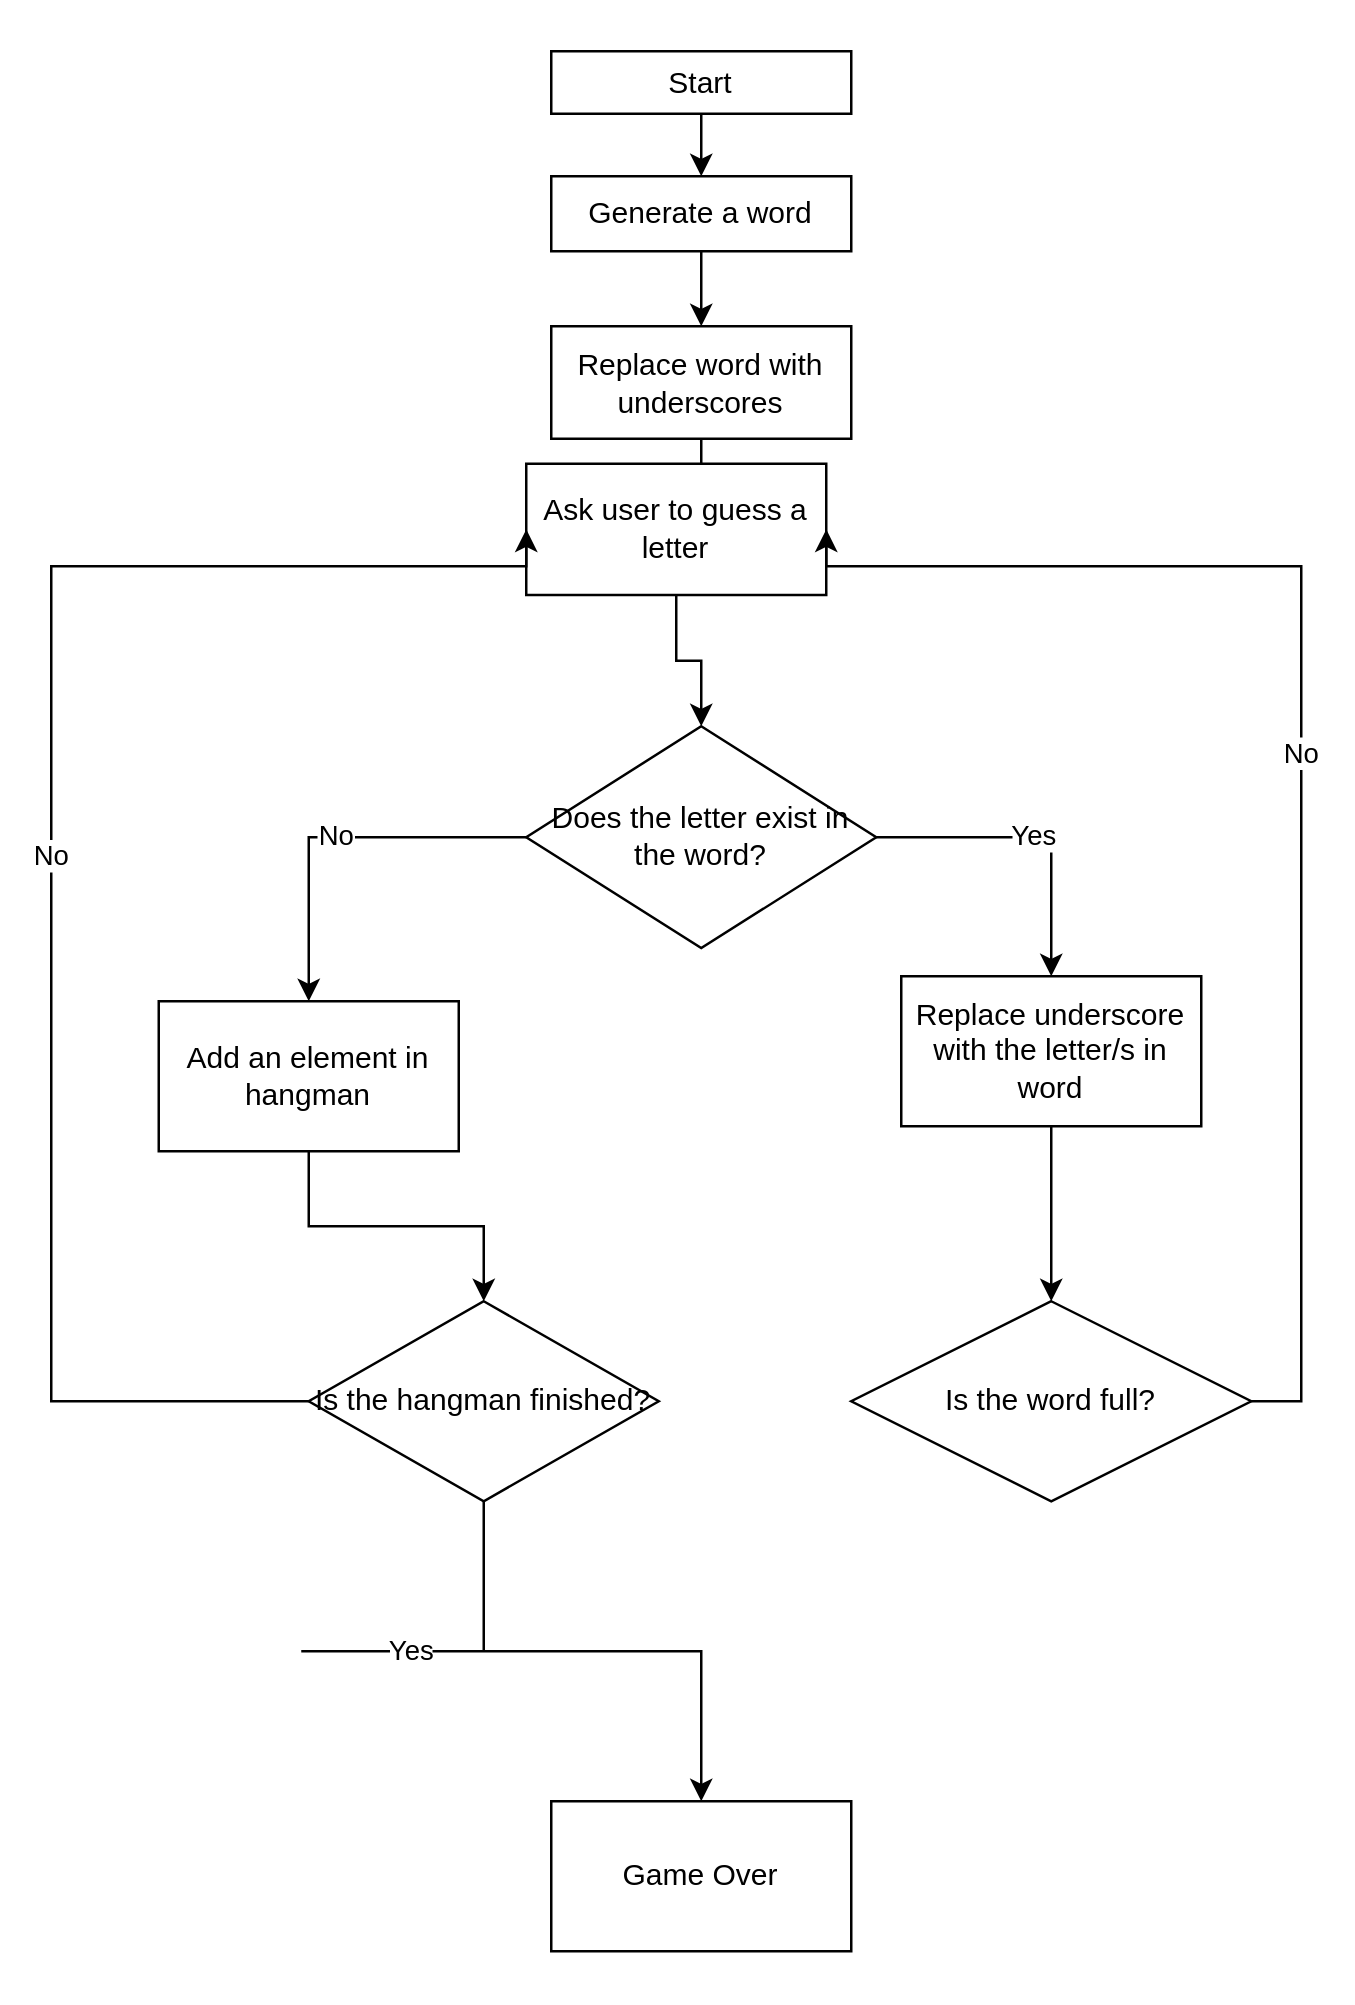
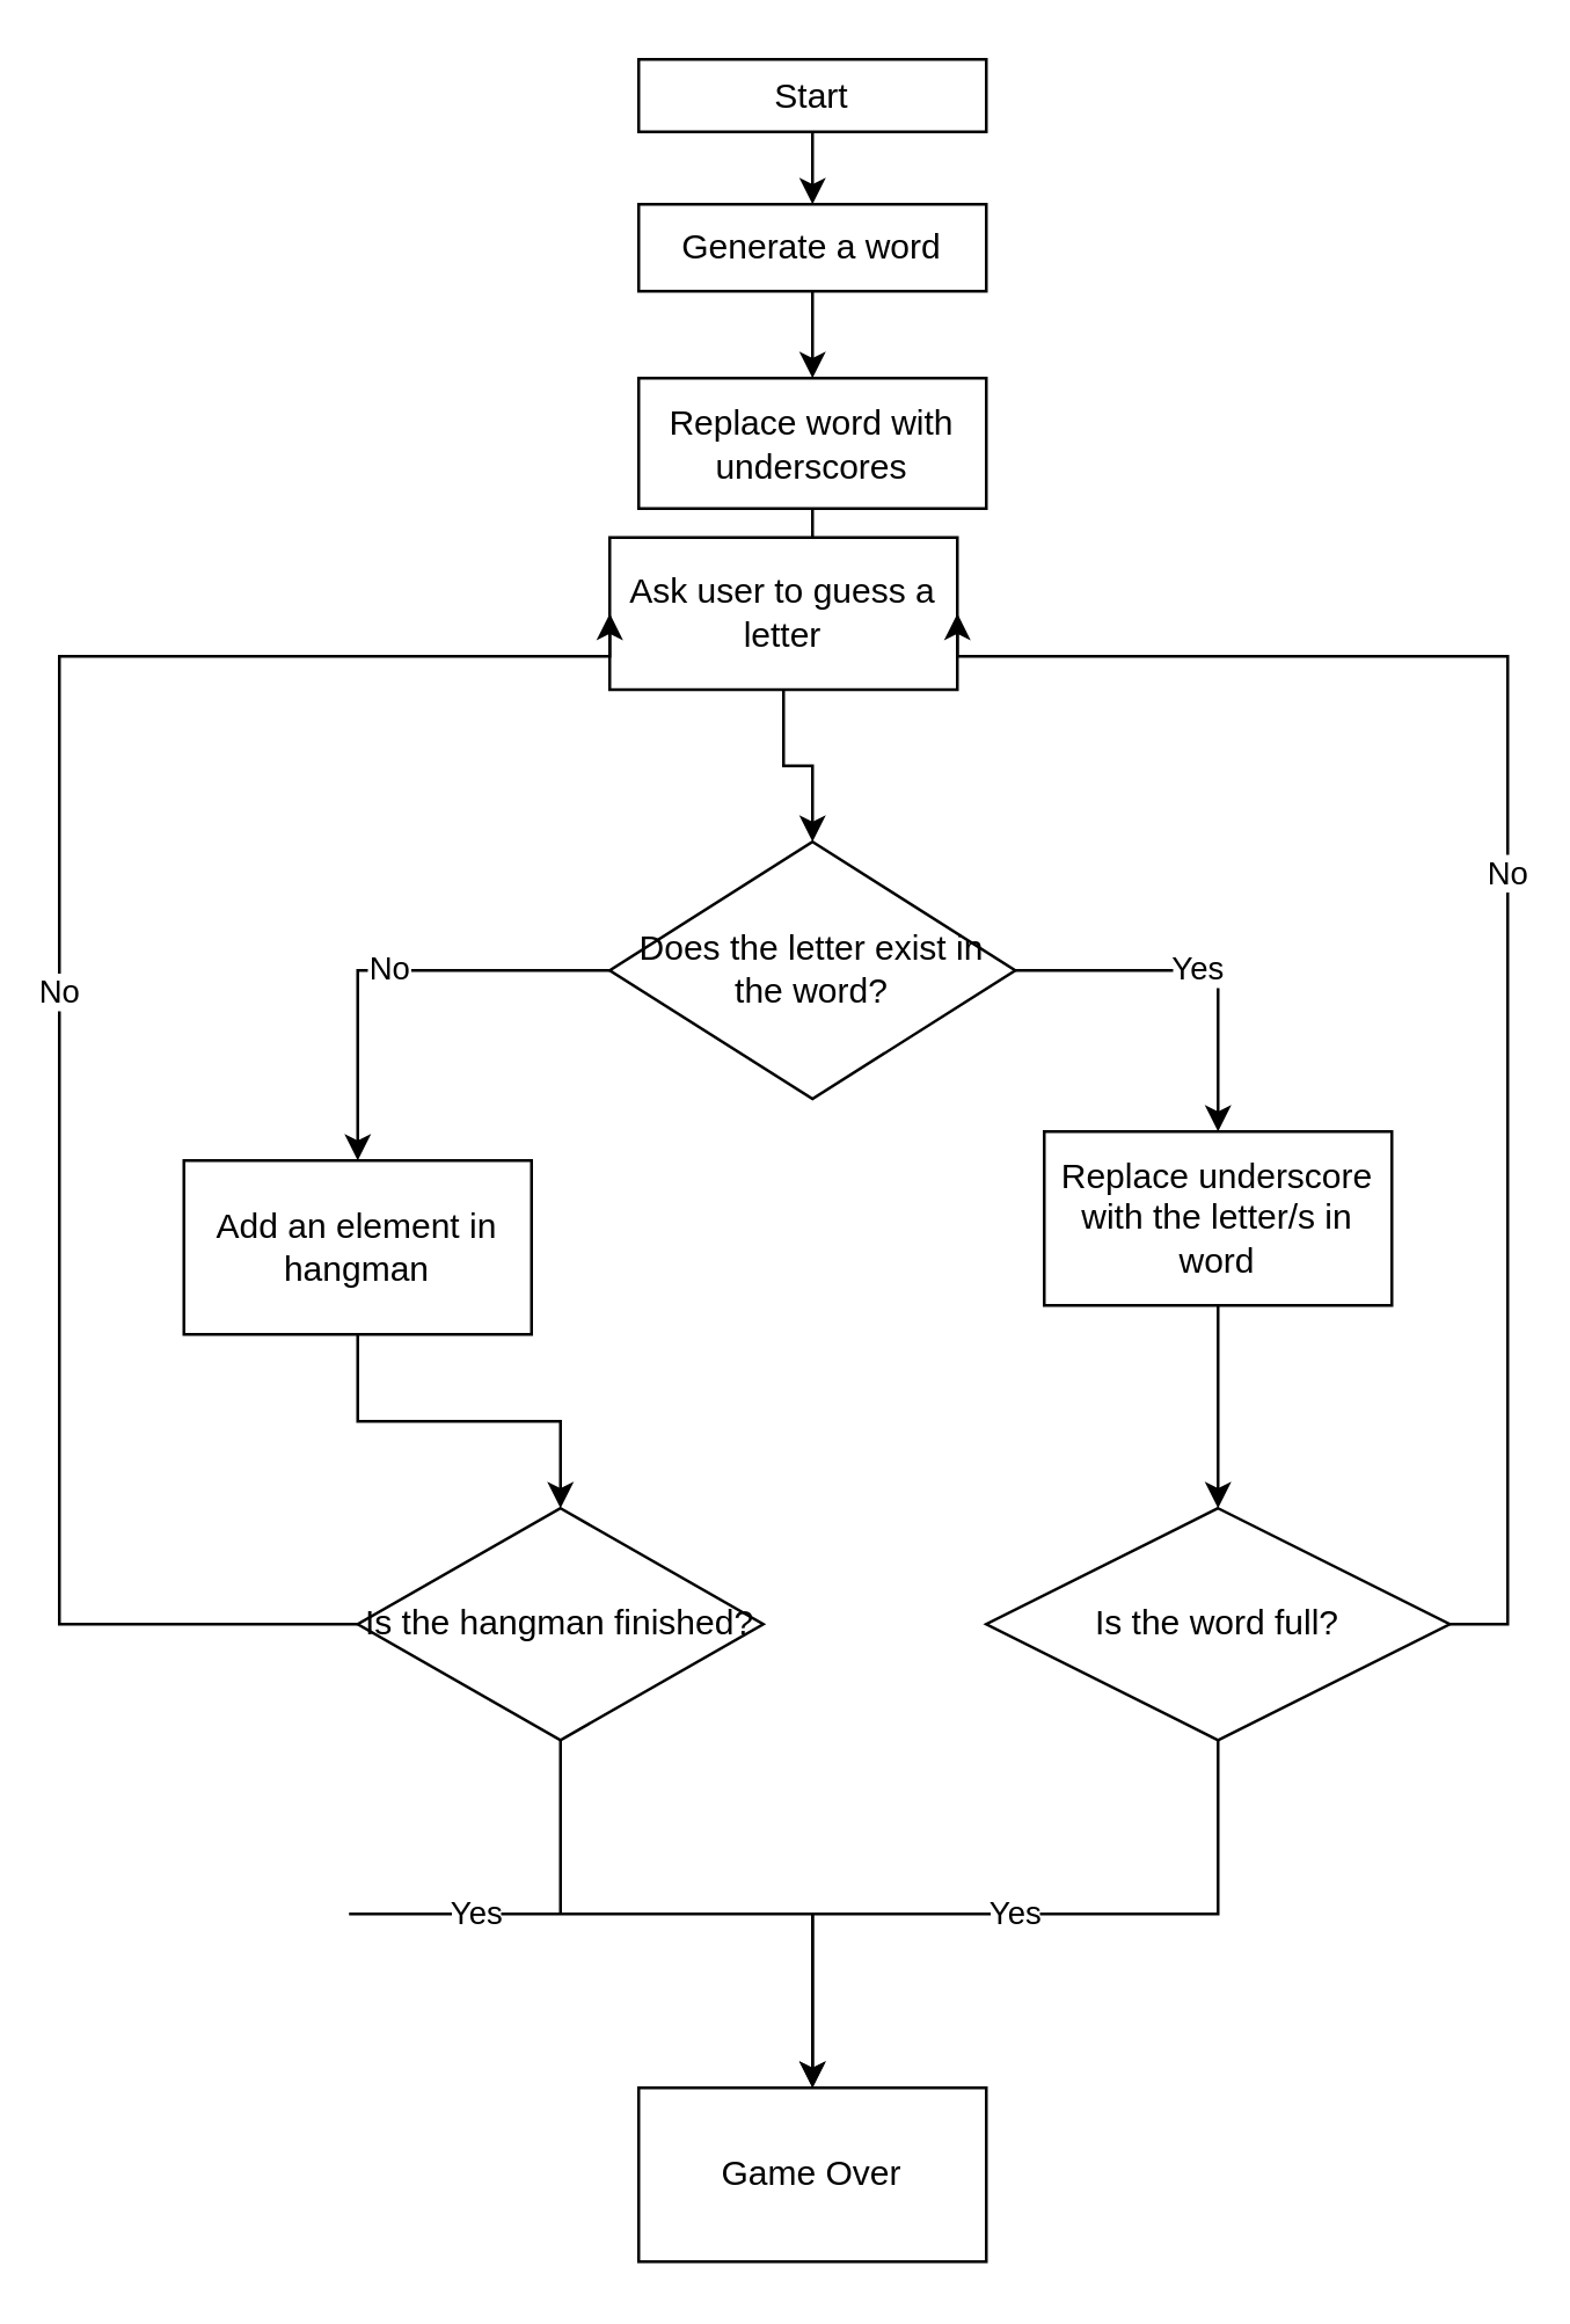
+ <mxCell id="14" value="Yes" style="edgeStyle=orthogonalEdgeStyle;rounded=0;orthogonalLoop=1;jettySize=auto;html=1;" edge="1" parent="1" source="15" target="16"><mxGeometry relative="1" as="geometry" /></mxCell>
